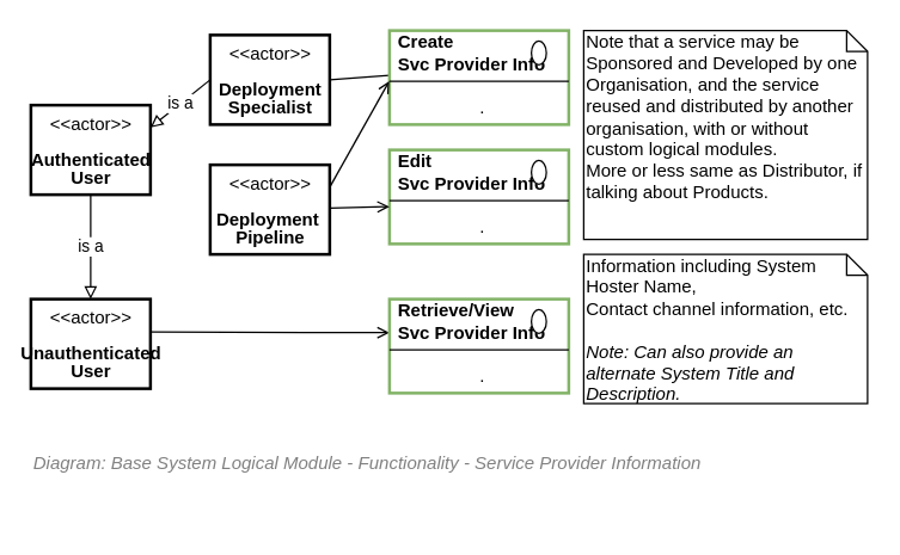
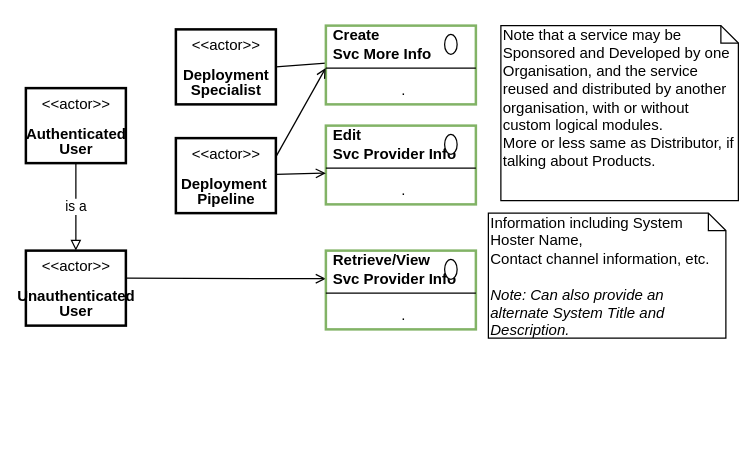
- <mxCell id="22" value="Create&lt;br&gt;Svc Provider Info" style="html=1;align=left;spacingLeft=4;verticalAlign=middle;strokeColor=none;fillColor=none;fontStyle=1" vertex="1" parent="21"><mxGeometry width="120" height="30" as="geometry" /></mxCell>
+ <mxCell id="22" value="Create&lt;br&gt;Svc More Info" style="html=1;align=left;spacingLeft=4;verticalAlign=middle;strokeColor=none;fillColor=none;fontStyle=1" vertex="1" parent="21"><mxGeometry width="120" height="30" as="geometry" /></mxCell>
- <mxCell id="7" value="is a" style="edgeStyle=none;rounded=0;orthogonalLoop=1;jettySize=auto;html=1;entryX=1;entryY=0.25;entryDx=0;entryDy=0;endArrow=block;endFill=0;exitX=0;exitY=0.5;exitDx=0;exitDy=0;" edge="1" parent="1" source="8" target="30"><mxGeometry relative="1" as="geometry" /></mxCell>
- <mxCell id="3" value="Note that a service may be Sponsored and Developed by one Organisation, and the service reused and distributed by another organisation, with or without custom logical modules.&lt;br&gt;More or less same as Distributor, if talking about Products." style="shape=note;whiteSpace=wrap;html=1;size=14;verticalAlign=top;align=left;spacingTop=-6;strokeWidth=1;fillColor=none;fontSize=12;" vertex="1" parent="1"><mxGeometry x="390" y="20" width="190" height="140" as="geometry" /></mxCell>
+ <mxCell id="3" value="Note that a service may be Sponsored and Developed by one Organisation, and the service reused and distributed by another organisation, with or without custom logical modules.&lt;br&gt;More or less same as Distributor, if talking about Products." style="shape=note;whiteSpace=wrap;html=1;size=14;verticalAlign=top;align=left;spacingTop=-6;strokeWidth=1;fillColor=none;fontSize=12;" vertex="1" parent="1"><mxGeometry x="400" y="20" width="190" height="140" as="geometry" /></mxCell>
- <mxCell id="4" value="&lt;font style=&quot;font-size: 12px&quot;&gt;&lt;span style=&quot;font-size: 12px&quot;&gt;Diagram: Base System Logical Module - Functionality -&amp;nbsp;&lt;/span&gt;Service Provider Information&lt;/font&gt;" style="text;strokeColor=none;fillColor=none;html=1;fontSize=12;fontStyle=2;verticalAlign=middle;align=left;shadow=0;glass=0;comic=0;opacity=30;fontColor=#808080;" vertex="1" parent="1"><mxGeometry x="20" y="300" width="520" height="20" as="geometry" /></mxCell>
